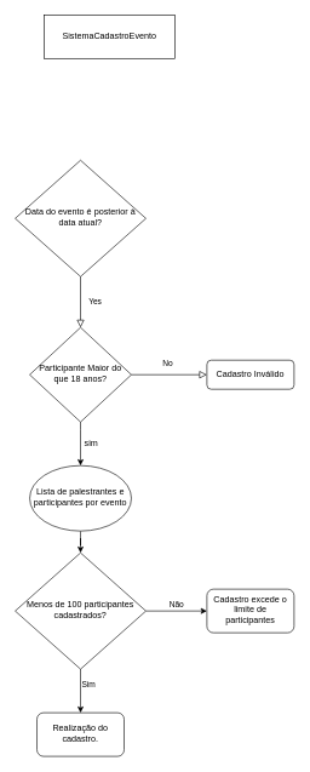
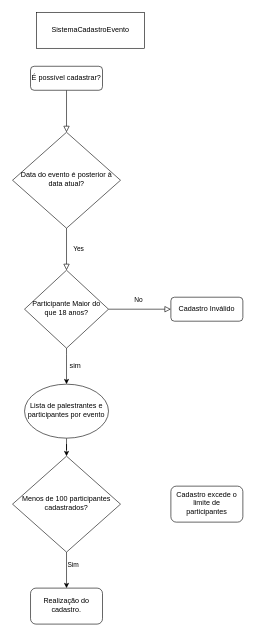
+ <mxCell id="3" value="É possível cadastrar?" style="rounded=1;whiteSpace=wrap;html=1;fontSize=12;glass=0;strokeWidth=1;shadow=0;" vertex="1" parent="1"><mxGeometry x="50" y="110" width="120" height="40" as="geometry" /></mxCell>
+ <mxCell id="2" value="" style="rounded=0;html=1;jettySize=auto;orthogonalLoop=1;fontSize=11;endArrow=block;endFill=0;endSize=8;strokeWidth=1;shadow=0;labelBackgroundColor=none;edgeStyle=orthogonalEdgeStyle;" edge="1" parent="1" source="3" target="5"><mxGeometry relative="1" as="geometry" /></mxCell>
- <mxCell id="13" value="" style="edgeStyle=orthogonalEdgeStyle;rounded=0;orthogonalLoop=1;jettySize=auto;html=1;" edge="1" parent="1" source="17" target="18"><mxGeometry relative="1" as="geometry" /></mxCell>
- <mxCell id="14" value="Não" style="edgeLabel;html=1;align=center;verticalAlign=middle;resizable=0;points=[];" connectable="0" vertex="1" parent="13"><mxGeometry x="-0.333" relative="1" as="geometry"><mxPoint x="13" y="-10" as="offset" /></mxGeometry></mxCell>
